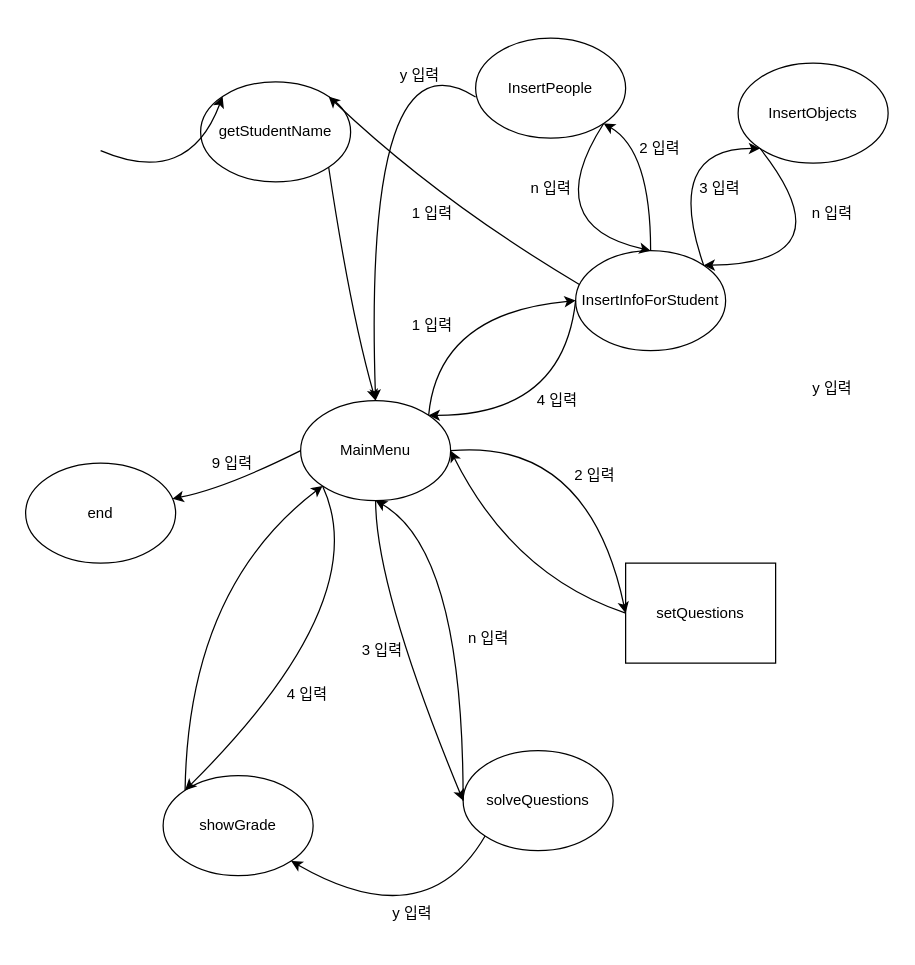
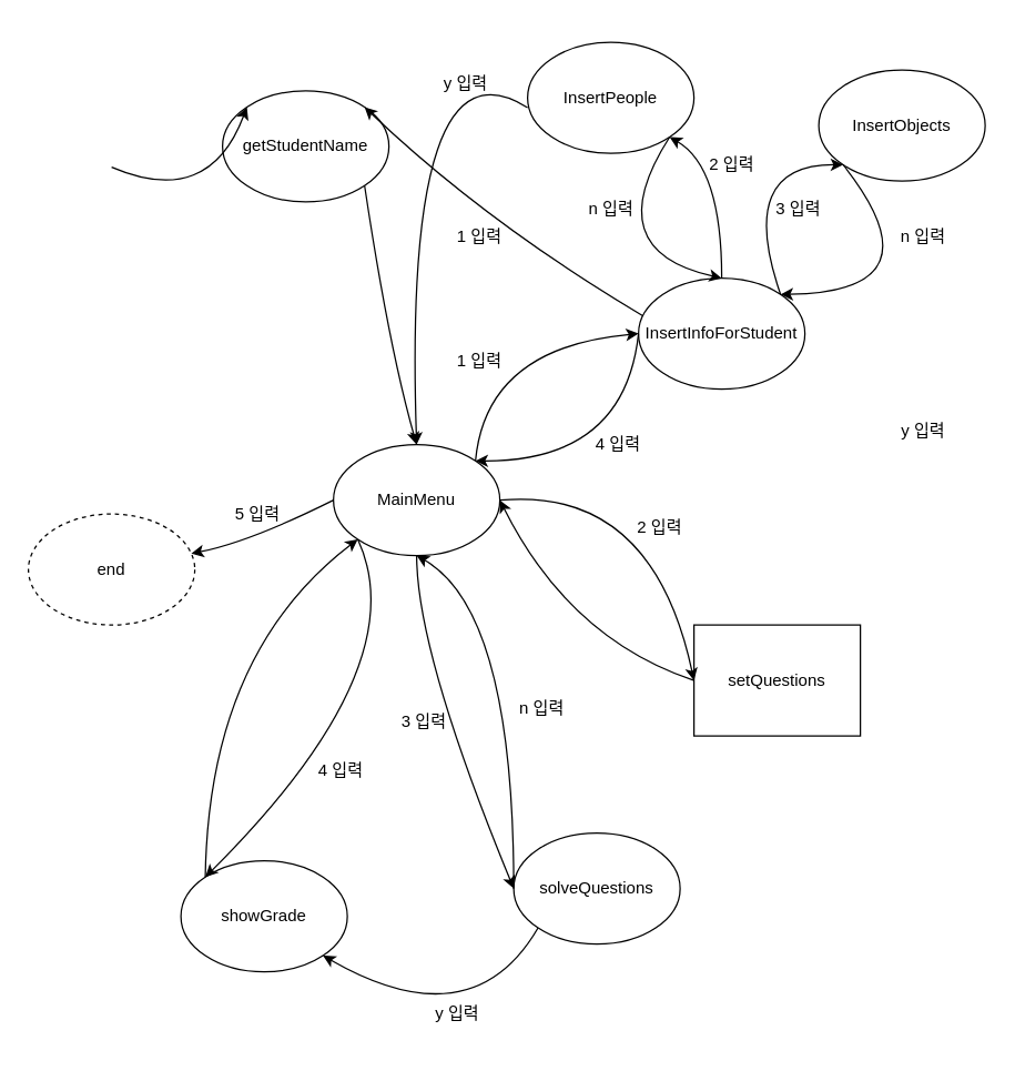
- <mxCell id="32" value="9 입력" style="text;html=1;align=center;verticalAlign=middle;resizable=0;points=[];autosize=1;" vertex="1" parent="1"><mxGeometry x="160" y="360" width="50" height="20" as="geometry" /></mxCell>
+ <mxCell id="32" value="5 입력" style="text;html=1;align=center;verticalAlign=middle;resizable=0;points=[];autosize=1;" vertex="1" parent="1"><mxGeometry x="160" y="360" width="50" height="20" as="geometry" /></mxCell>
- <mxCell id="27" value="end" style="ellipse;whiteSpace=wrap;html=1;" vertex="1" parent="1"><mxGeometry x="20" y="370" width="120" height="80" as="geometry" /></mxCell>
+ <mxCell id="27" value="end" style="ellipse;whiteSpace=wrap;html=1;dashed=1;" vertex="1" parent="1"><mxGeometry x="20" y="370" width="120" height="80" as="geometry" /></mxCell>
